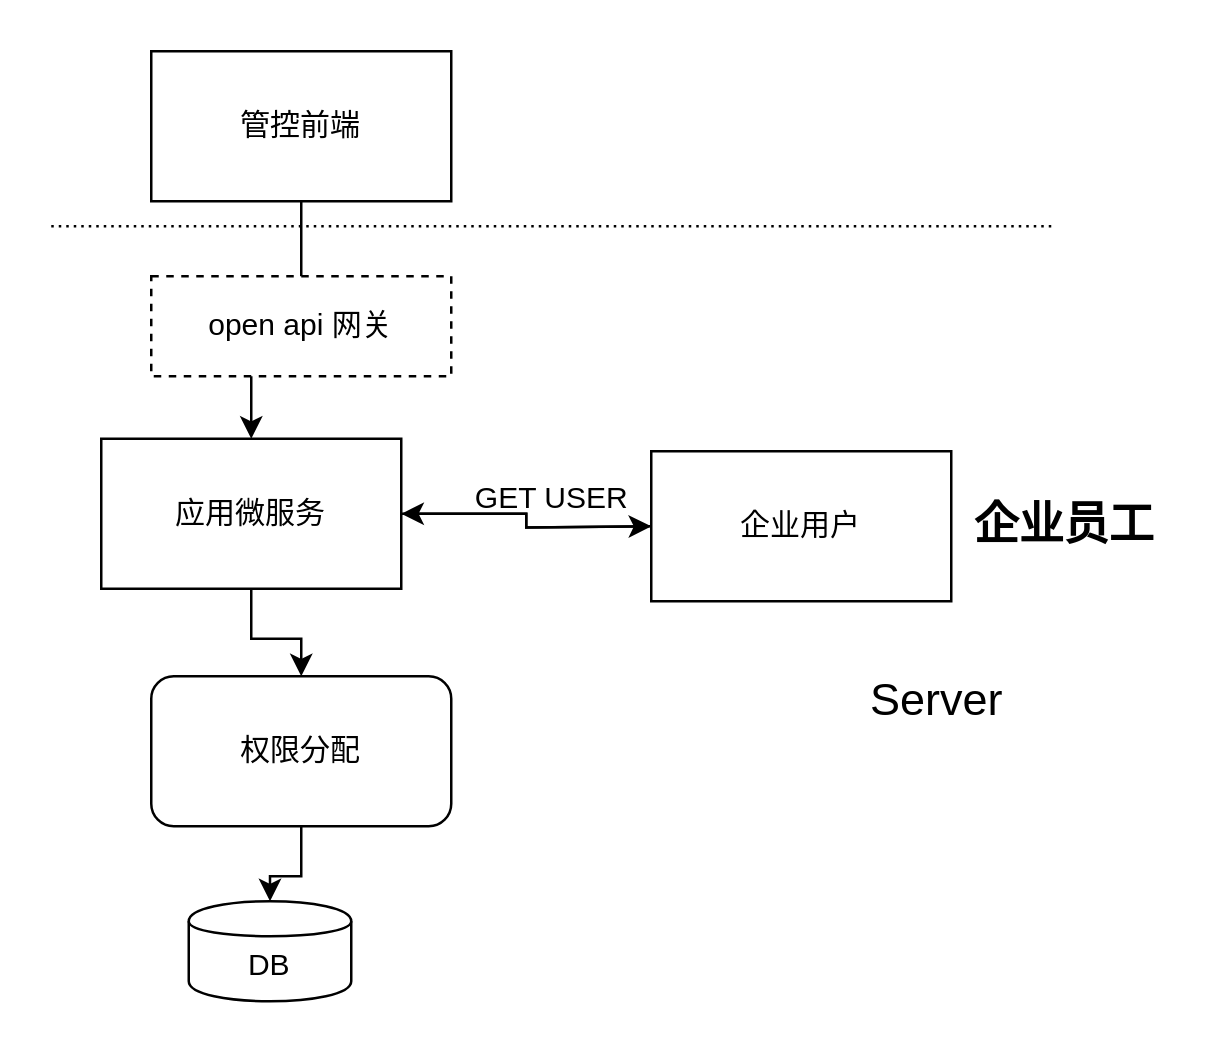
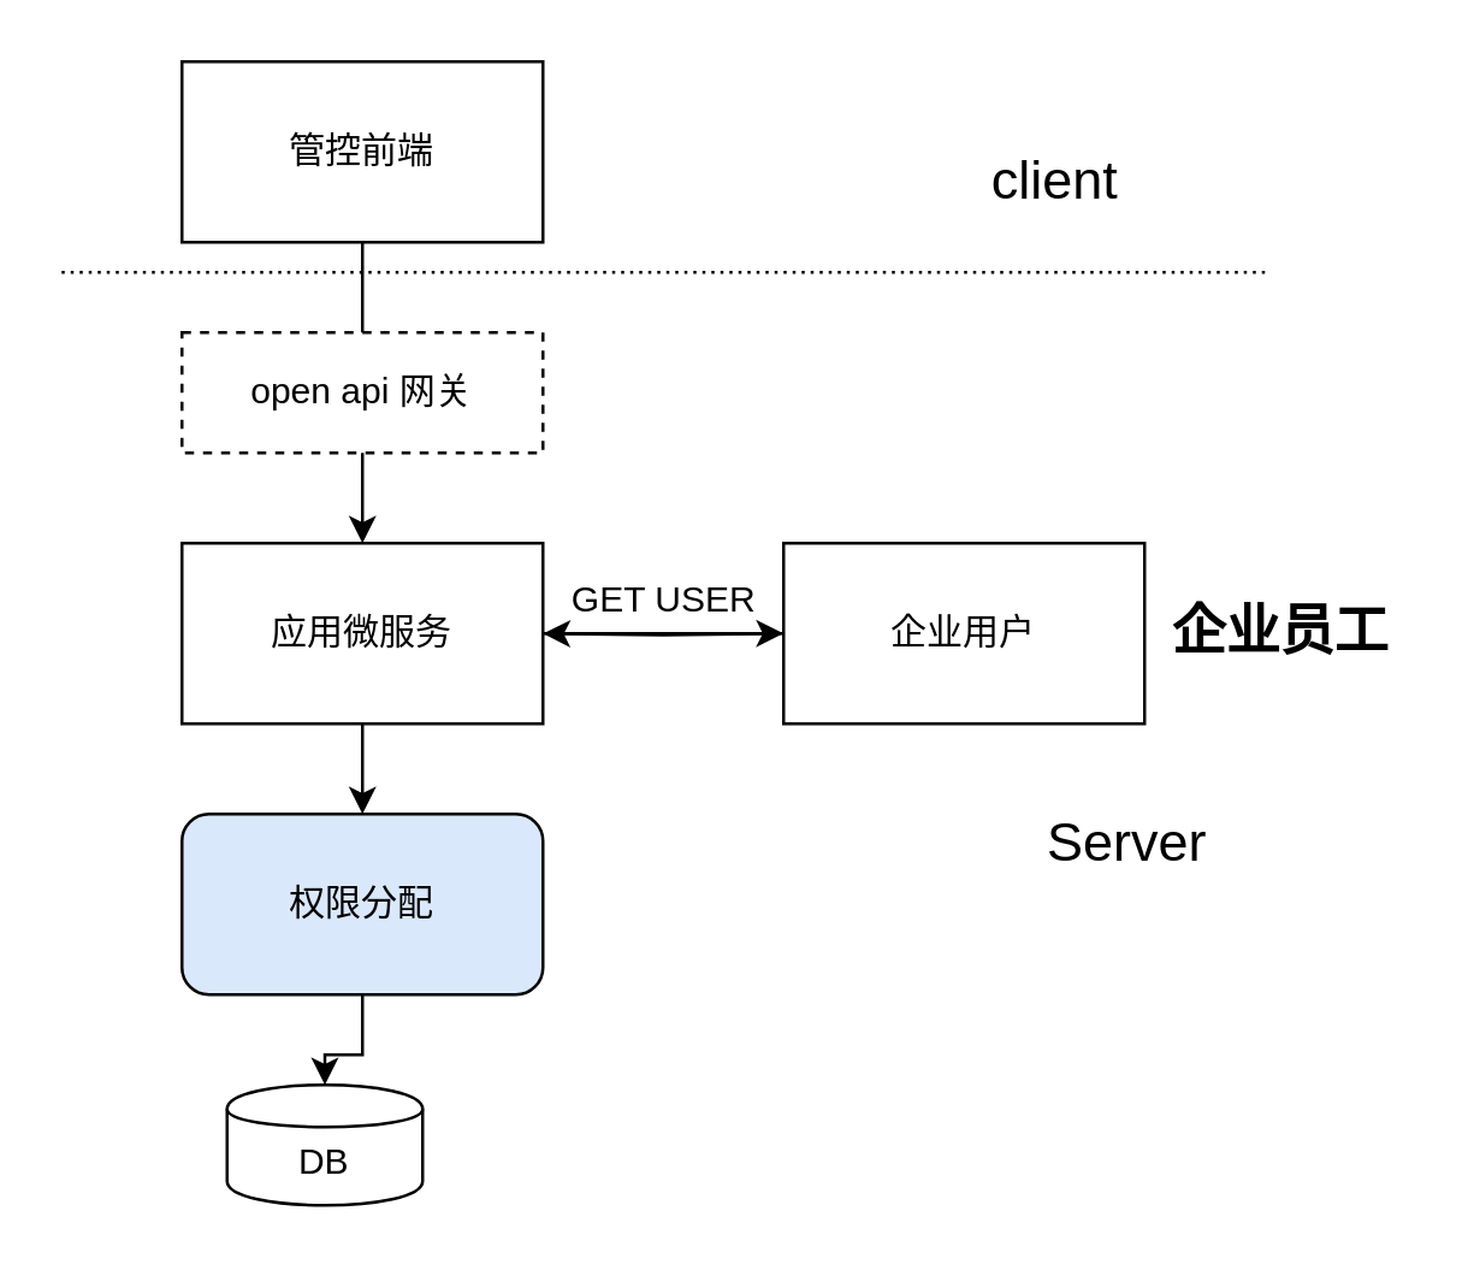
+ <mxCell id="13" value="&lt;font style=&quot;font-size: 18px&quot;&gt;client&lt;/font&gt;" style="text;html=1;align=center;verticalAlign=middle;resizable=0;points=[];autosize=1;strokeColor=none;" vertex="1" parent="1"><mxGeometry x="320" y="50" width="60" height="20" as="geometry" /></mxCell>
- <mxCell id="7" value="应用微服务" style="rounded=0;whiteSpace=wrap;html=1;" vertex="1" parent="1"><mxGeometry x="40" y="175" width="120" height="60" as="geometry" /></mxCell>
+ <mxCell id="7" value="应用微服务" style="rounded=0;whiteSpace=wrap;html=1;" vertex="1" parent="1"><mxGeometry x="60" y="180" width="120" height="60" as="geometry" /></mxCell>
- <mxCell id="16" value="权限分配" style="rounded=1;whiteSpace=wrap;html=1;" vertex="1" parent="1"><mxGeometry x="60" y="270" width="120" height="60" as="geometry" /></mxCell>
+ <mxCell id="16" value="权限分配" style="rounded=1;whiteSpace=wrap;html=1;fillColor=#dae8fc;" vertex="1" parent="1"><mxGeometry x="60" y="270" width="120" height="60" as="geometry" /></mxCell>
